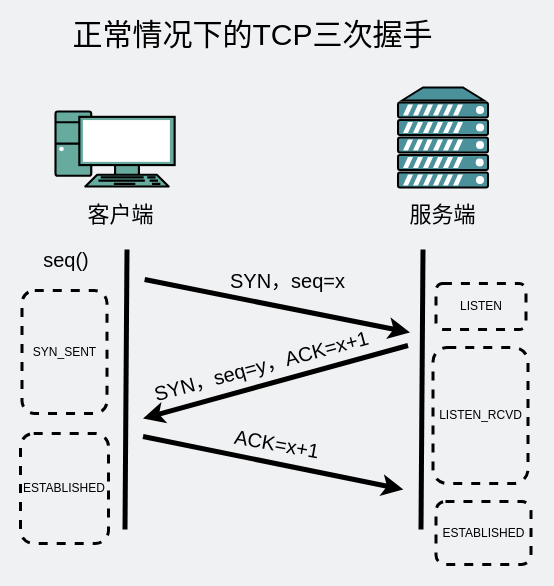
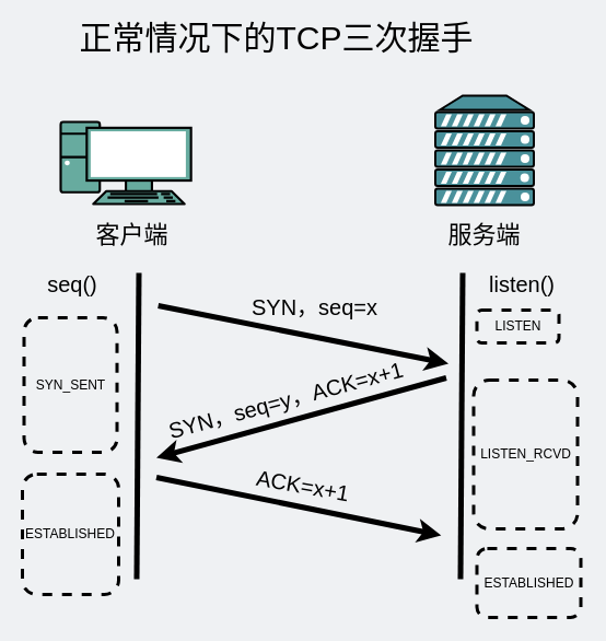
+ <mxCell id="14" value="listen()" style="text;html=1;strokeColor=none;fillColor=none;align=center;verticalAlign=middle;whiteSpace=wrap;rounded=0;fontSize=20;" vertex="1" parent="1"><mxGeometry x="446.5" y="249" width="60" height="20" as="geometry" /></mxCell>
- <mxCell id="16" value="LISTEN" style="rounded=1;whiteSpace=wrap;html=1;strokeColor=#000000;fillColor=none;dashed=1;strokeWidth=3;" vertex="1" parent="1"><mxGeometry x="435.5" y="283" width="90" height="46" as="geometry" /></mxCell>
+ <mxCell id="16" value="LISTEN" style="rounded=1;whiteSpace=wrap;html=1;strokeColor=#000000;fillColor=none;dashed=1;strokeWidth=3;" vertex="1" parent="1"><mxGeometry x="435.5" y="283" width="75" height="30" as="geometry" /></mxCell>
